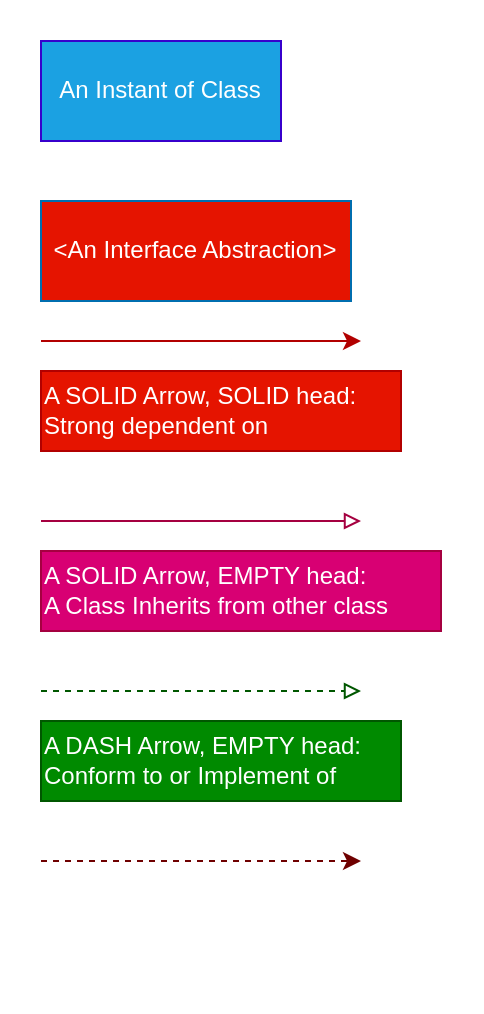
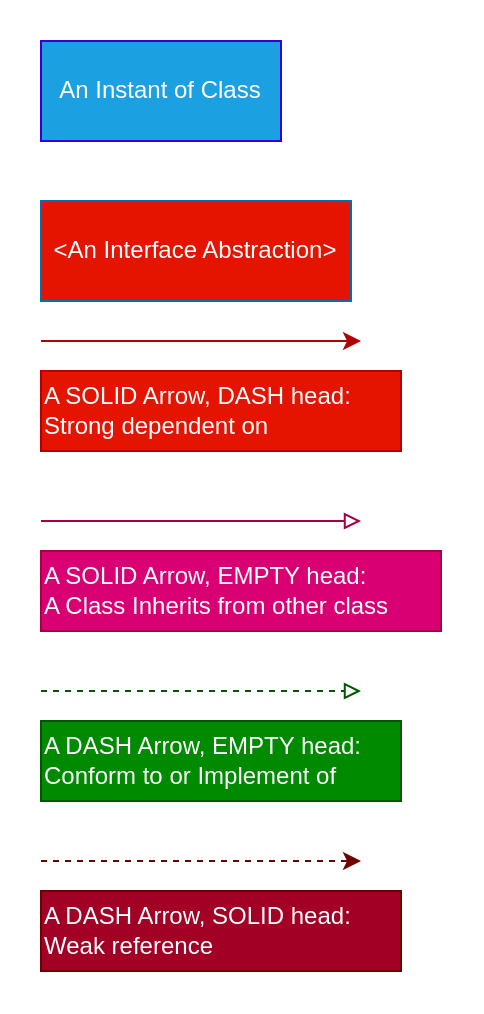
- <mxCell id="5" value="A SOLID Arrow, SOLID head:&lt;br&gt;Strong dependent on" style="text;html=1;align=left;verticalAlign=middle;resizable=0;points=[];autosize=1;strokeColor=#B20000;fillColor=#e51400;fontColor=#ffffff;" vertex="1" parent="1"><mxGeometry x="20" y="185" width="180" height="40" as="geometry" /></mxCell>
+ <mxCell id="5" value="A SOLID Arrow, DASH head:&lt;br&gt;Strong dependent on" style="text;html=1;align=left;verticalAlign=middle;resizable=0;points=[];autosize=1;strokeColor=#B20000;fillColor=#e51400;fontColor=#ffffff;" vertex="1" parent="1"><mxGeometry x="20" y="185" width="180" height="40" as="geometry" /></mxCell>
+ <mxCell id="11" value="A DASH Arrow, SOLID head:&lt;br&gt;Weak reference" style="text;html=1;align=left;verticalAlign=middle;resizable=0;points=[];autosize=1;fillColor=#a20025;fontColor=#ffffff;strokeColor=#6F0000;" vertex="1" parent="1"><mxGeometry x="20" y="445" width="180" height="40" as="geometry" /></mxCell>
